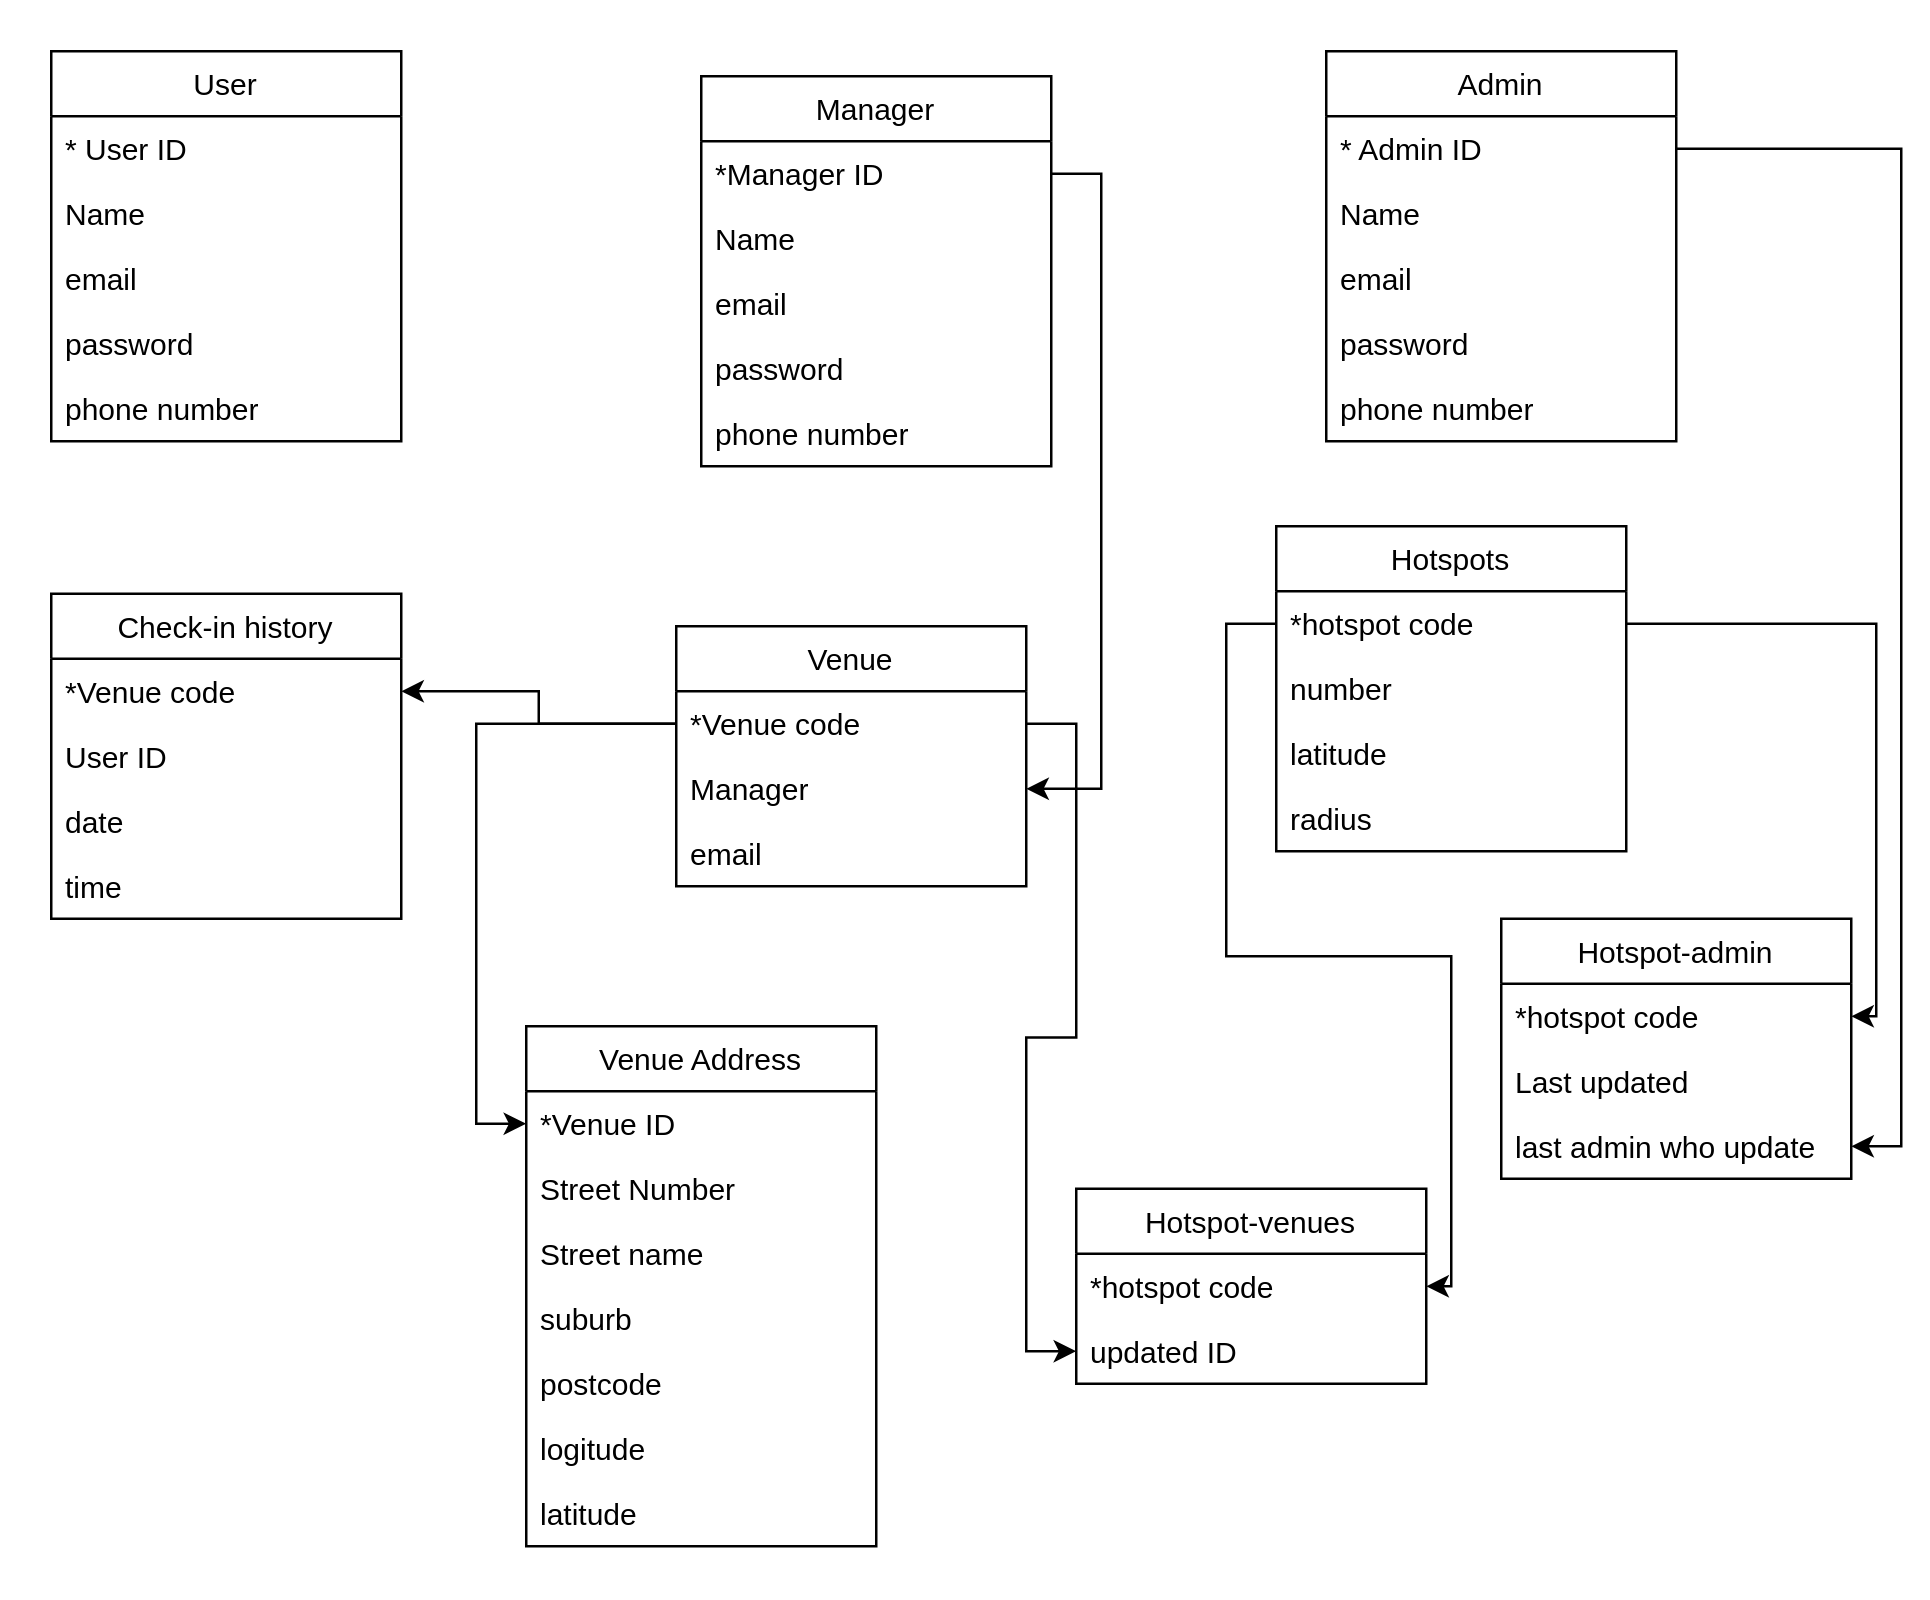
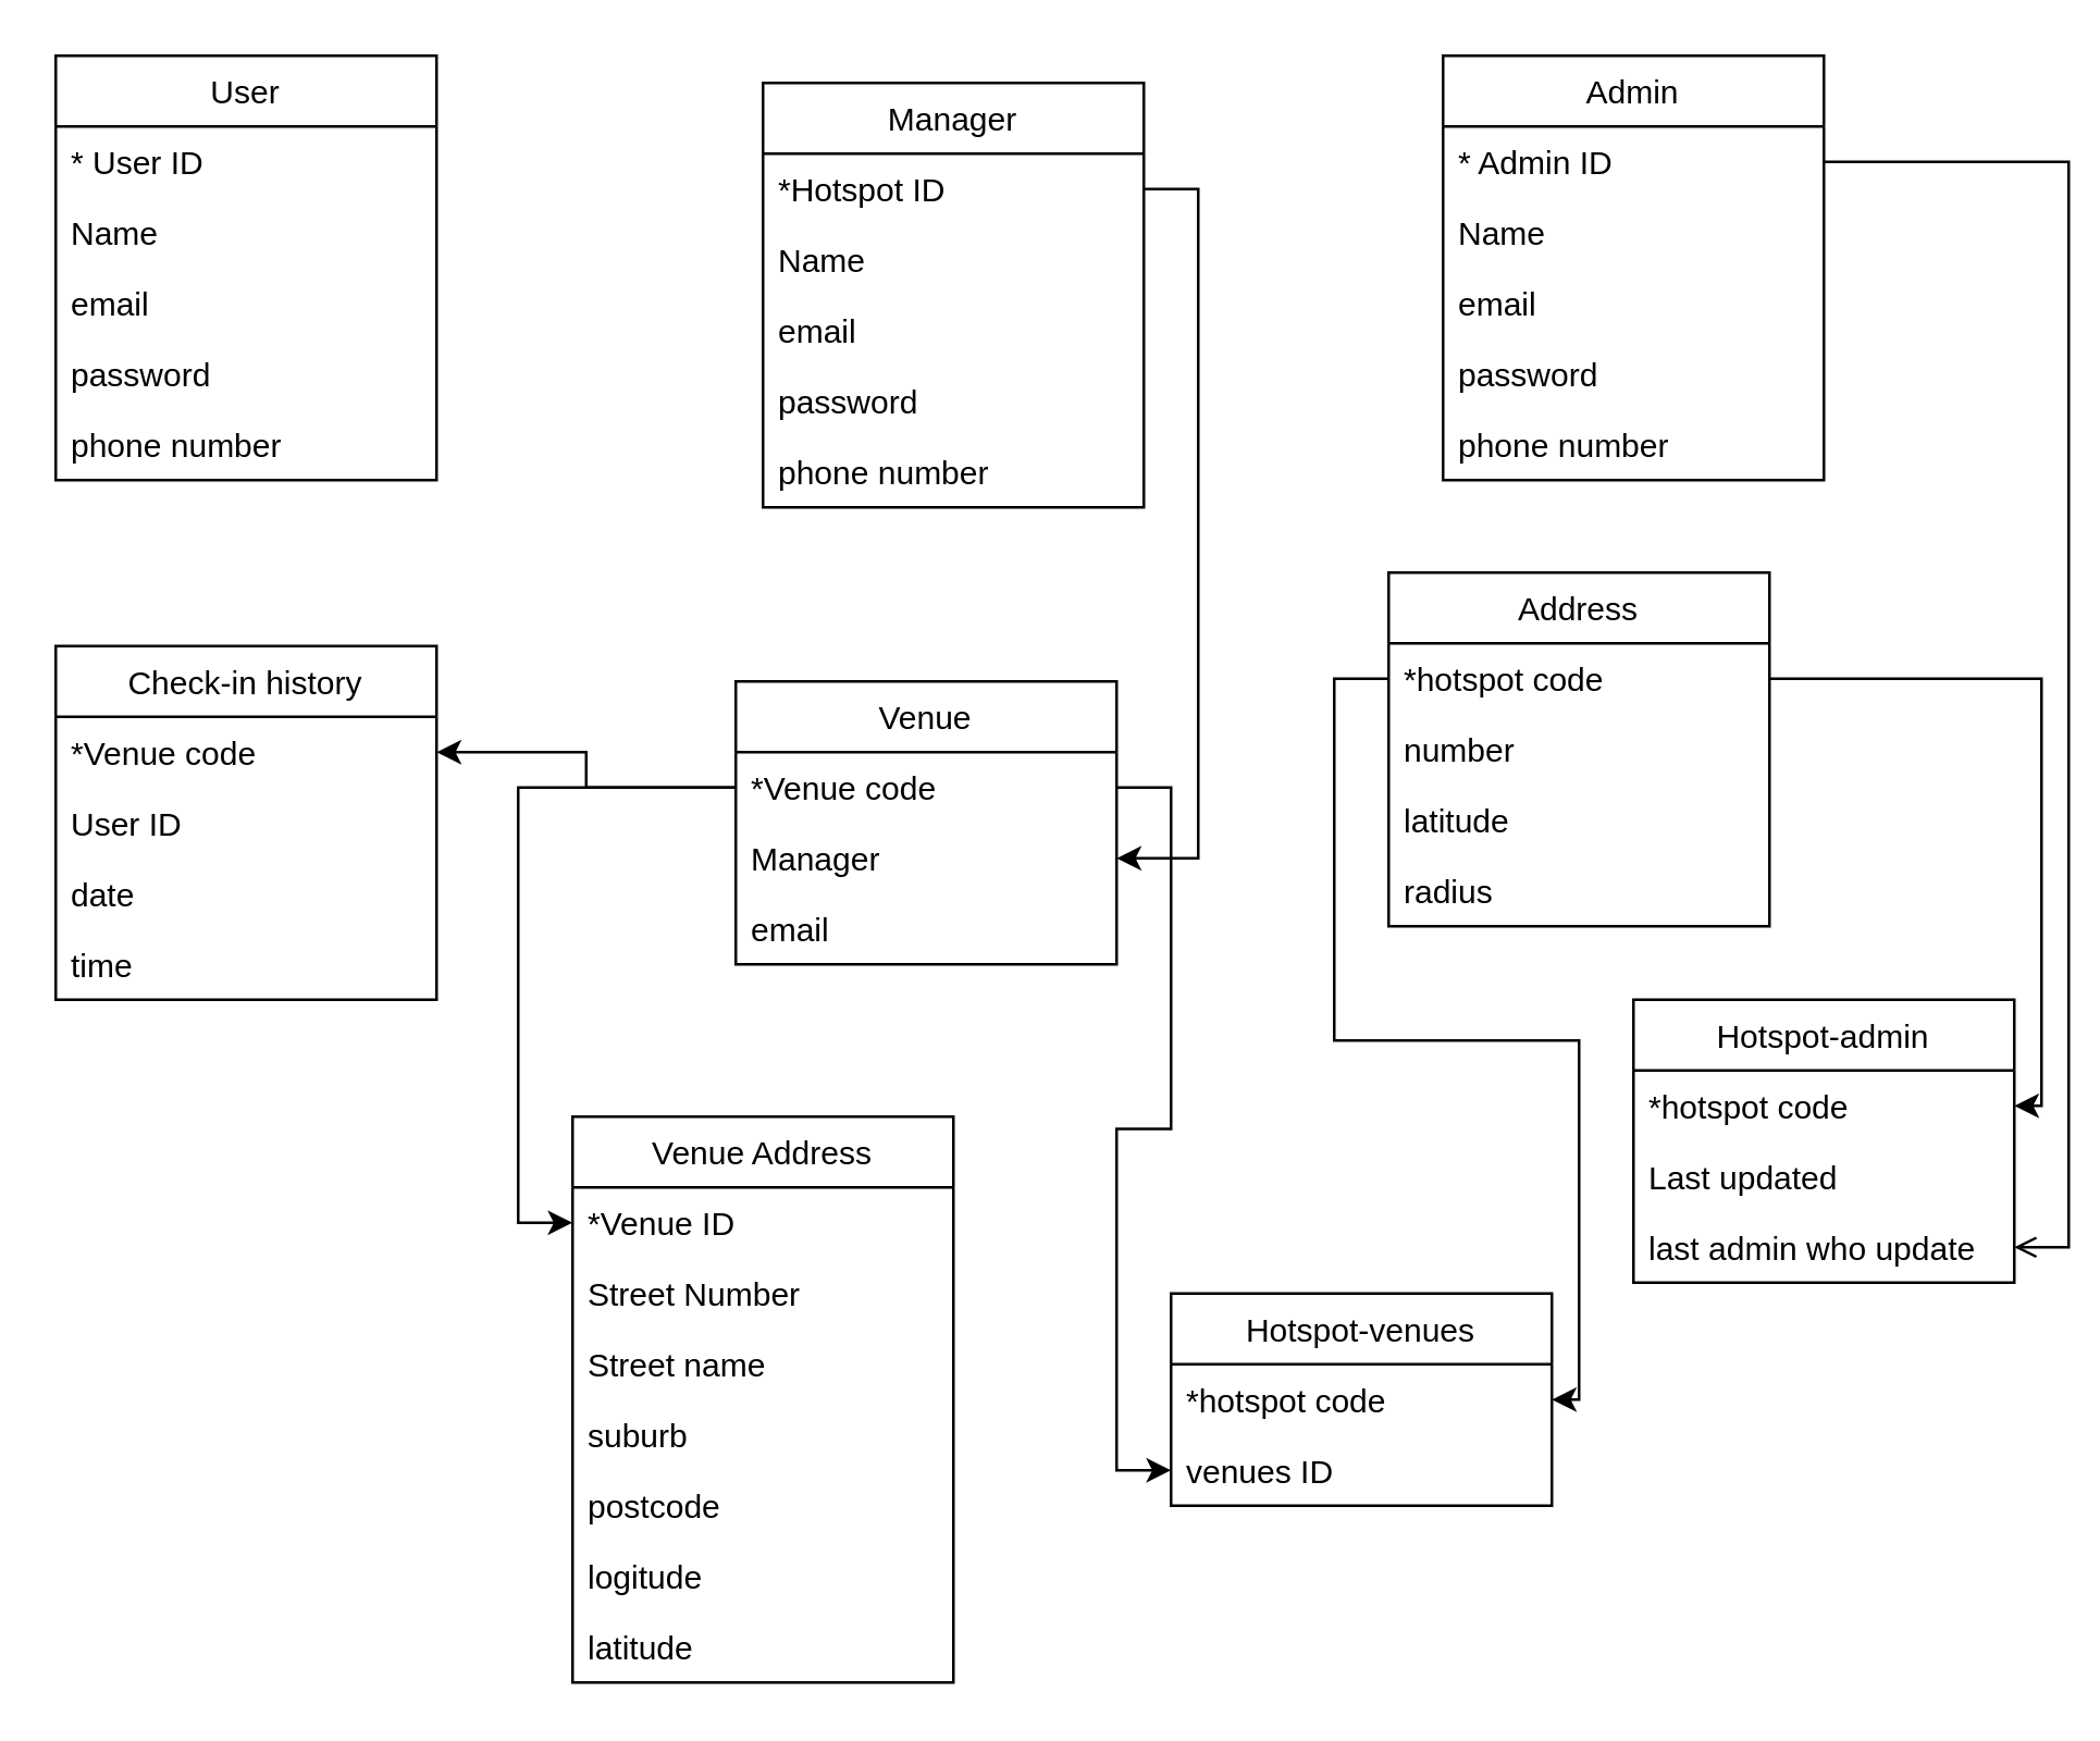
- <mxCell id="19" value="*Manager ID" style="text;strokeColor=none;fillColor=none;align=left;verticalAlign=top;spacingLeft=4;spacingRight=4;overflow=hidden;rotatable=0;points=[[0,0.5],[1,0.5]];portConstraint=eastwest;" parent="18" vertex="1"><mxGeometry y="26" width="140" height="26" as="geometry" /></mxCell>
+ <mxCell id="19" value="*Hotspot ID" style="text;strokeColor=none;fillColor=none;align=left;verticalAlign=top;spacingLeft=4;spacingRight=4;overflow=hidden;rotatable=0;points=[[0,0.5],[1,0.5]];portConstraint=eastwest;" parent="18" vertex="1"><mxGeometry y="26" width="140" height="26" as="geometry" /></mxCell>
- <mxCell id="43" value="Hotspots" style="swimlane;fontStyle=0;childLayout=stackLayout;horizontal=1;startSize=26;horizontalStack=0;resizeParent=1;resizeParentMax=0;resizeLast=0;collapsible=1;marginBottom=0;" parent="1" vertex="1"><mxGeometry x="510" y="210" width="140" height="130" as="geometry" /></mxCell>
+ <mxCell id="43" value="Address" style="swimlane;fontStyle=0;childLayout=stackLayout;horizontal=1;startSize=26;horizontalStack=0;resizeParent=1;resizeParentMax=0;resizeLast=0;collapsible=1;marginBottom=0;" parent="1" vertex="1"><mxGeometry x="510" y="210" width="140" height="130" as="geometry" /></mxCell>
- <mxCell id="54" style="edgeStyle=orthogonalEdgeStyle;rounded=0;orthogonalLoop=1;jettySize=auto;html=1;exitX=1;exitY=0.5;exitDx=0;exitDy=0;entryX=1;entryY=0.5;entryDx=0;entryDy=0;" parent="1" source="13" target="53" edge="1"><mxGeometry relative="1" as="geometry" /></mxCell>
+ <mxCell id="54" style="edgeStyle=orthogonalEdgeStyle;rounded=0;orthogonalLoop=1;jettySize=auto;html=1;exitX=1;exitY=0.5;exitDx=0;exitDy=0;entryX=1;entryY=0.5;entryDx=0;entryDy=0;endArrow=open;" parent="1" source="13" target="53" edge="1"><mxGeometry relative="1" as="geometry" /></mxCell>
- <mxCell id="36" value="updated ID" style="text;strokeColor=none;fillColor=none;align=left;verticalAlign=top;spacingLeft=4;spacingRight=4;overflow=hidden;rotatable=0;points=[[0,0.5],[1,0.5]];portConstraint=eastwest;" parent="34" vertex="1"><mxGeometry y="52" width="140" height="26" as="geometry" /></mxCell>
+ <mxCell id="36" value="venues ID" style="text;strokeColor=none;fillColor=none;align=left;verticalAlign=top;spacingLeft=4;spacingRight=4;overflow=hidden;rotatable=0;points=[[0,0.5],[1,0.5]];portConstraint=eastwest;" parent="34" vertex="1"><mxGeometry y="52" width="140" height="26" as="geometry" /></mxCell>
